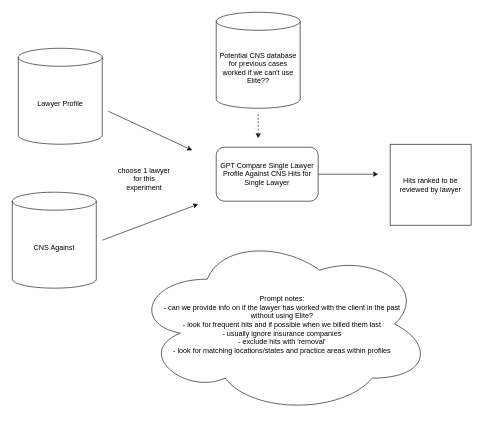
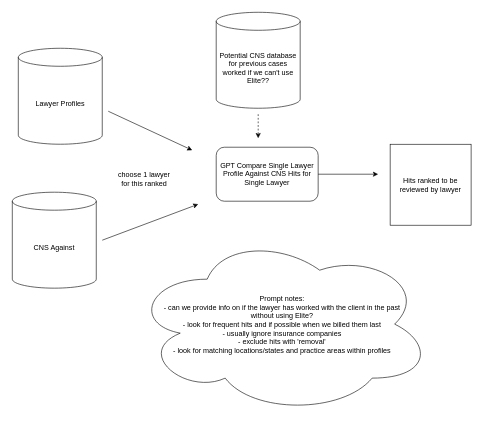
- <mxCell id="2" value="Lawyer Profile" style="shape=cylinder3;whiteSpace=wrap;html=1;boundedLbl=1;backgroundOutline=1;size=15;" vertex="1" parent="1"><mxGeometry x="30" y="80" width="140" height="160" as="geometry" /></mxCell>
+ <mxCell id="2" value="Lawyer Profiles" style="shape=cylinder3;whiteSpace=wrap;html=1;boundedLbl=1;backgroundOutline=1;size=15;" vertex="1" parent="1"><mxGeometry x="30" y="80" width="140" height="160" as="geometry" /></mxCell>
- <mxCell id="12" value="choose 1 lawyer for this experiment" style="text;html=1;align=center;verticalAlign=middle;whiteSpace=wrap;rounded=0;" vertex="1" parent="1"><mxGeometry x="190" y="275" width="100" height="45" as="geometry" /></mxCell>
+ <mxCell id="12" value="choose 1 lawyer for this ranked" style="text;html=1;align=center;verticalAlign=middle;whiteSpace=wrap;rounded=0;" vertex="1" parent="1"><mxGeometry x="190" y="275" width="100" height="45" as="geometry" /></mxCell>
